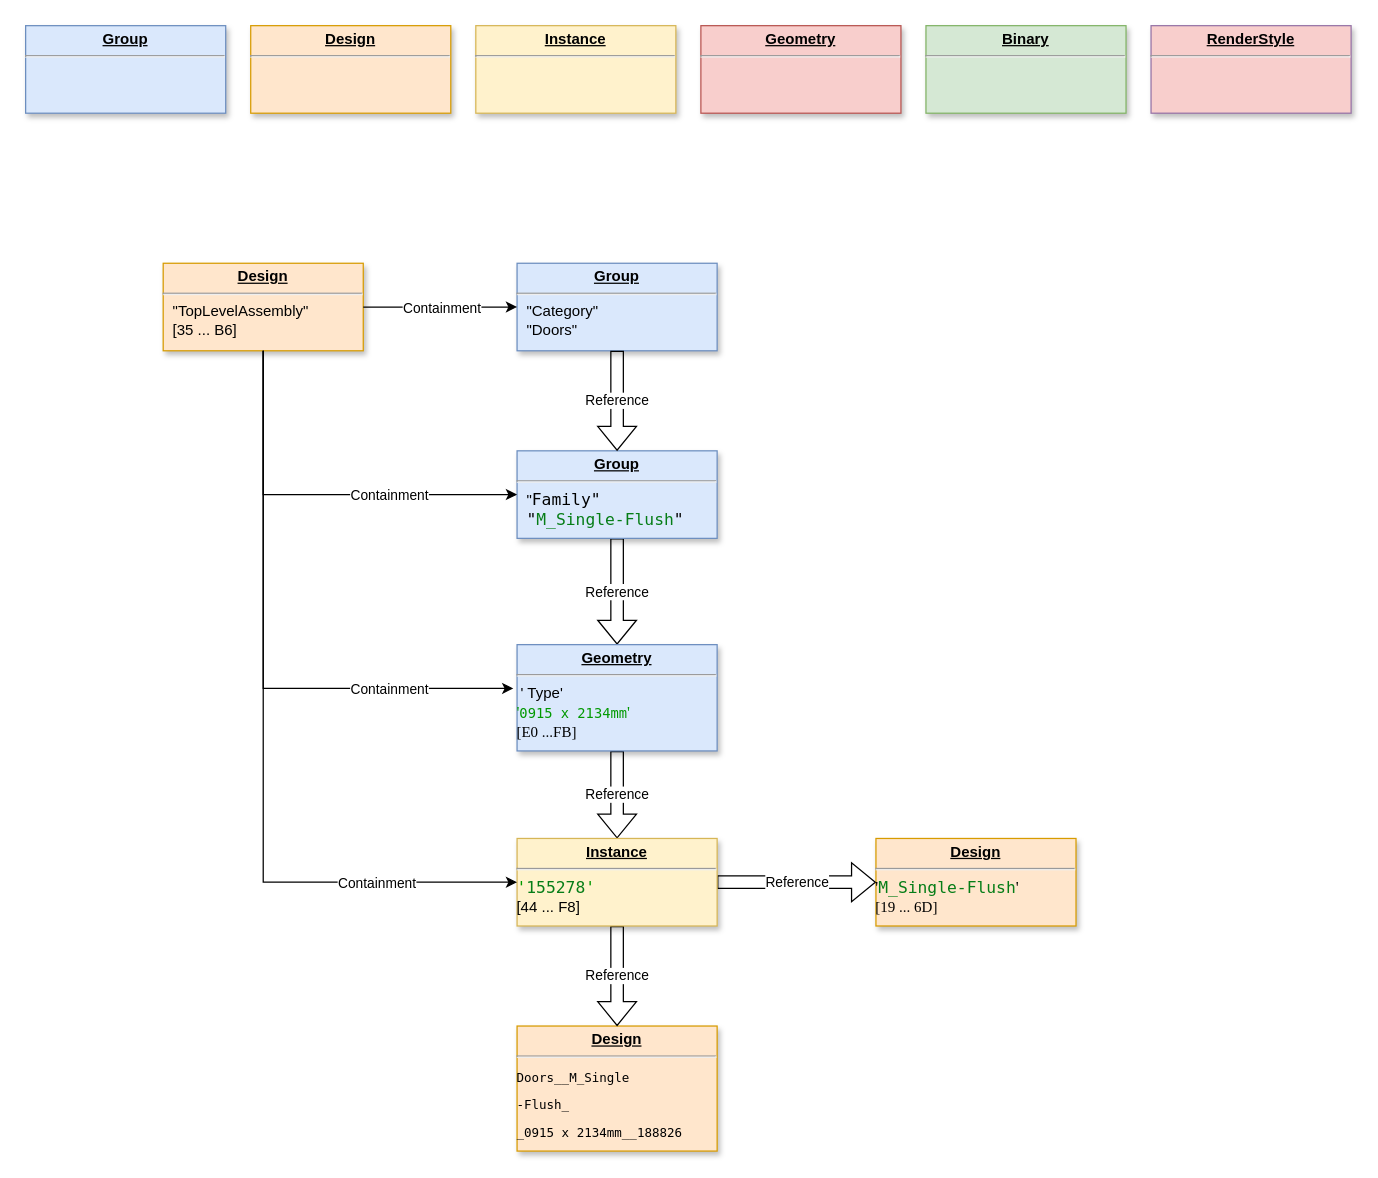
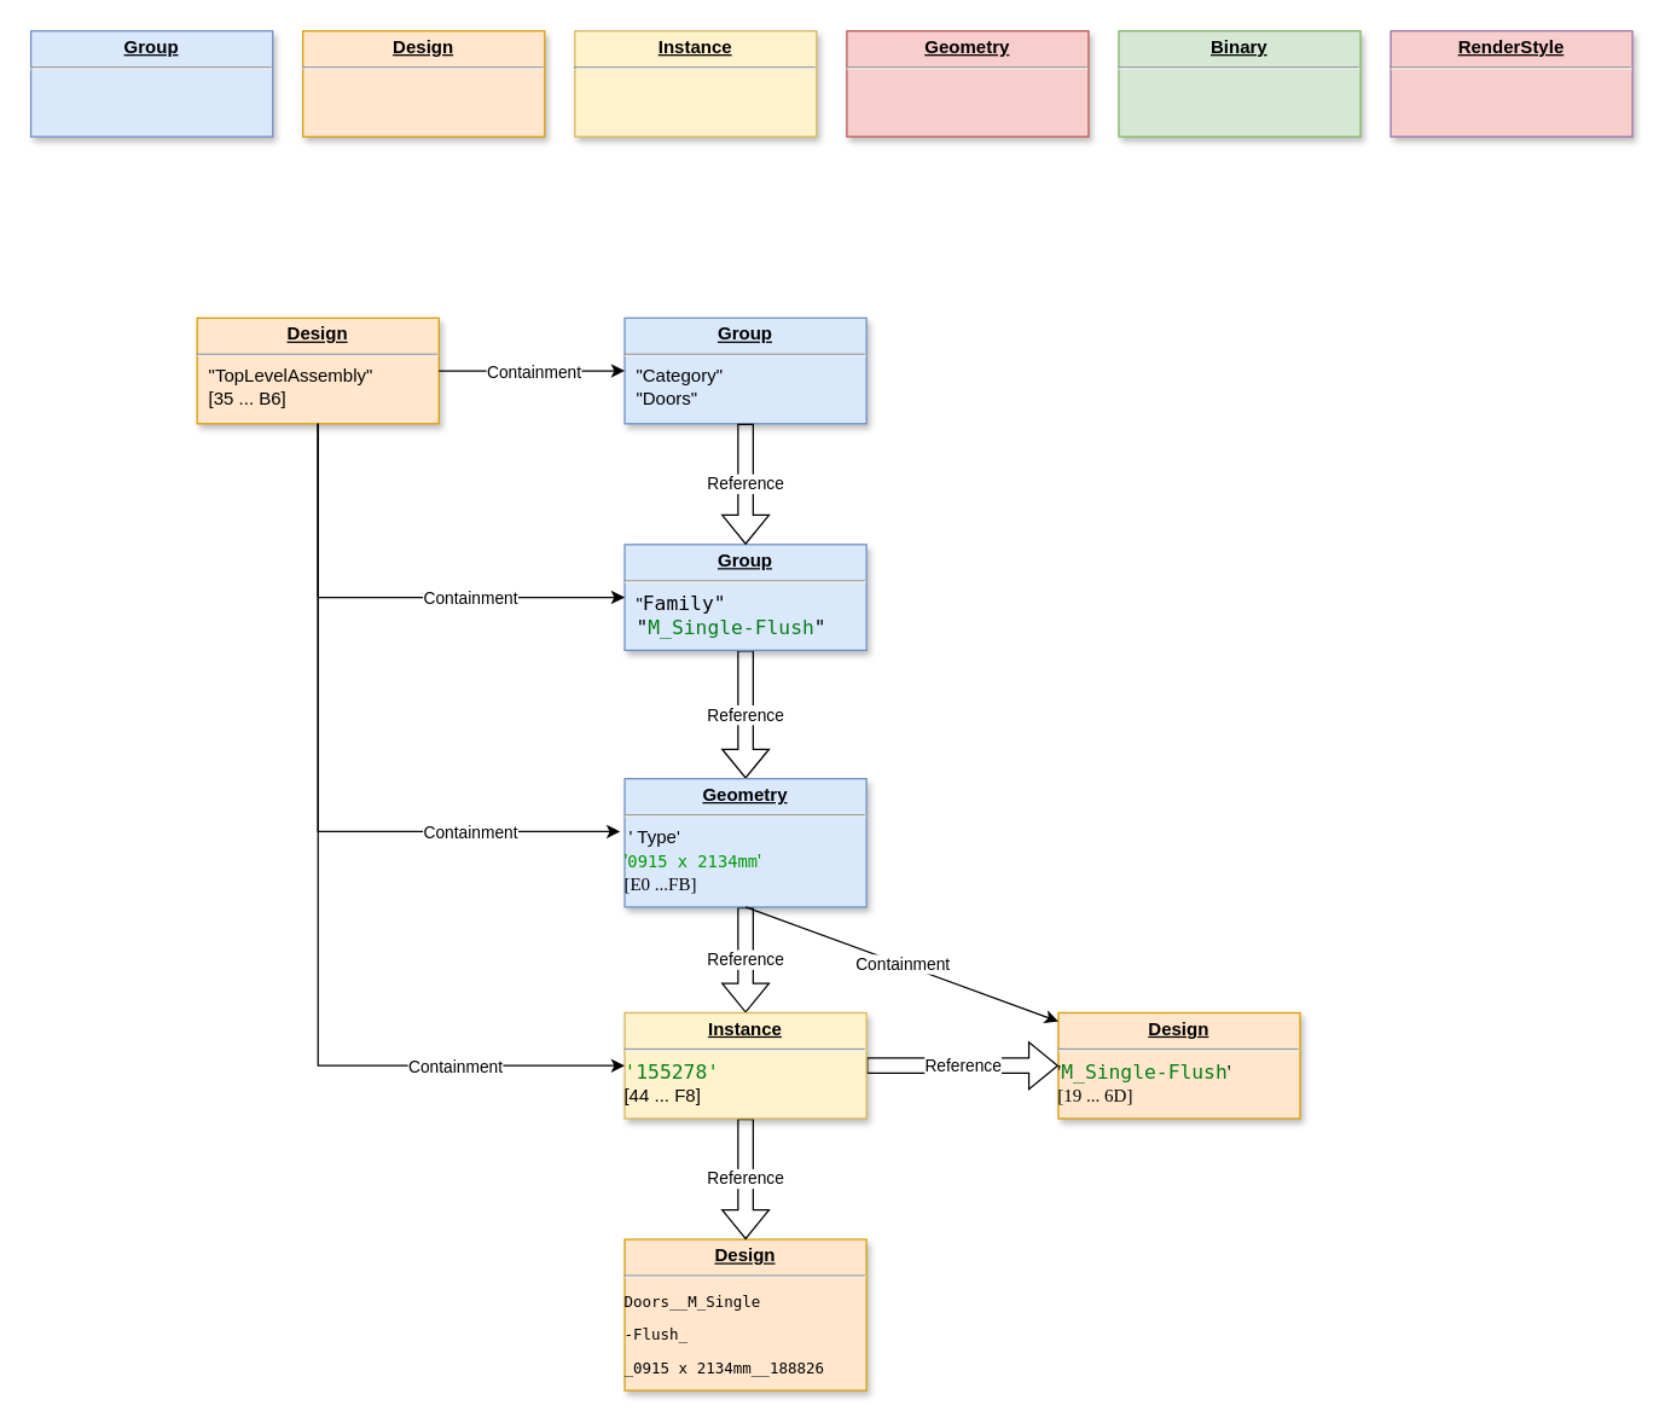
+ <mxCell id="12" value="" style="endArrow=classic;html=1;rounded=0;exitX=0.5;exitY=1;exitDx=0;exitDy=0;" parent="1" source="8" target="11" edge="1"><mxGeometry relative="1" as="geometry"><mxPoint x="280" y="460" as="sourcePoint" /><mxPoint x="270" y="700" as="targetPoint" /></mxGeometry></mxCell>
+ <mxCell id="13" value="Containment" style="edgeLabel;resizable=0;html=1;align=center;verticalAlign=middle;" parent="12" connectable="0" vertex="1"><mxGeometry relative="1" as="geometry" /></mxCell>
